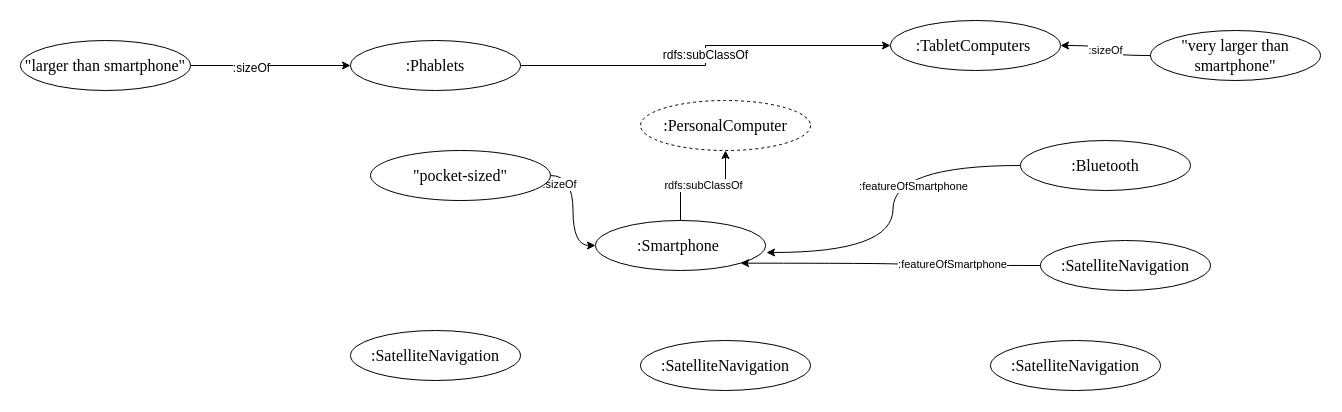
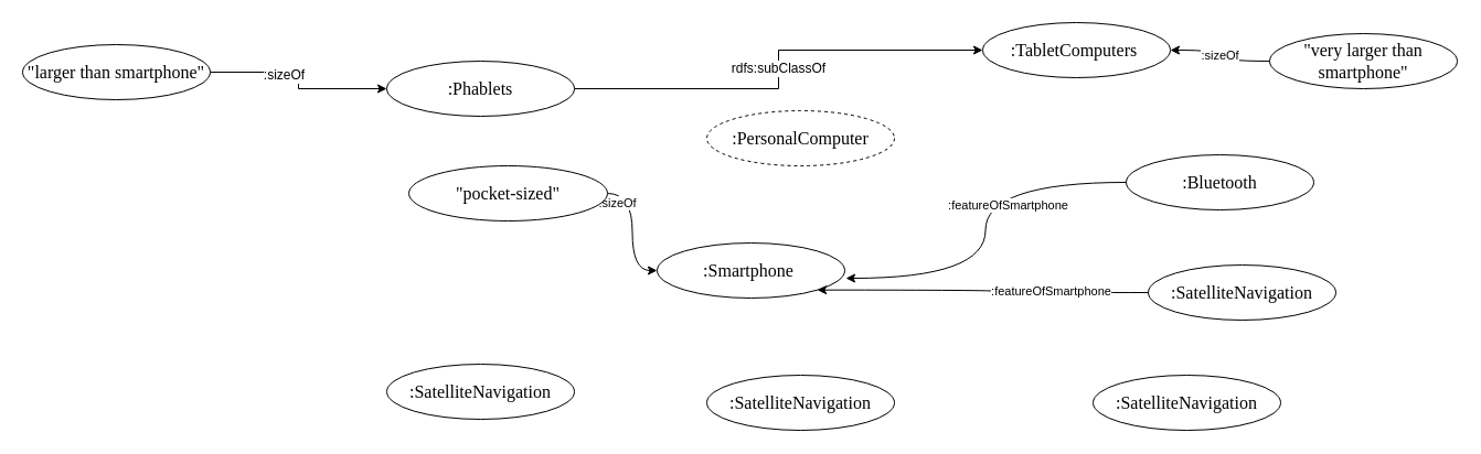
- <mxCell id="6" value="&lt;span style=&quot;font-size: 12.0pt ; line-height: 107% ; font-family: &amp;#34;times new roman&amp;#34; , serif&quot;&gt;:P&lt;/span&gt;&lt;span style=&quot;font-size: 12.0pt ; line-height: 107% ; font-family: &amp;#34;times new roman&amp;#34; , serif&quot;&gt;hablets&lt;/span&gt;" style="ellipse;whiteSpace=wrap;html=1;" vertex="1" parent="1"><mxGeometry x="350" y="40" width="170" height="50" as="geometry" /></mxCell>
+ <mxCell id="6" value="&lt;span style=&quot;font-size: 12.0pt ; line-height: 107% ; font-family: &amp;#34;times new roman&amp;#34; , serif&quot;&gt;:P&lt;/span&gt;&lt;span style=&quot;font-size: 12.0pt ; line-height: 107% ; font-family: &amp;#34;times new roman&amp;#34; , serif&quot;&gt;hablets&lt;/span&gt;" style="ellipse;whiteSpace=wrap;html=1;" vertex="1" parent="1"><mxGeometry x="350" y="55" width="170" height="50" as="geometry" /></mxCell>
- <mxCell id="3" value="rdfs:subClassOf" style="edgeStyle=orthogonalEdgeStyle;rounded=0;orthogonalLoop=1;jettySize=auto;html=1;exitX=0.5;exitY=0;exitDx=0;exitDy=0;entryX=0.5;entryY=1;entryDx=0;entryDy=0;" edge="1" parent="1" source="4" target="2"><mxGeometry relative="1" as="geometry" /></mxCell>
